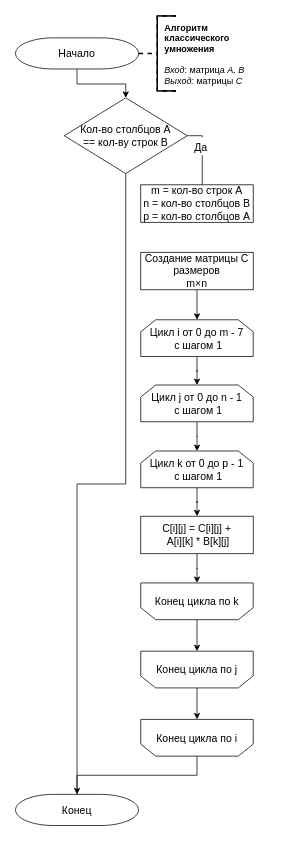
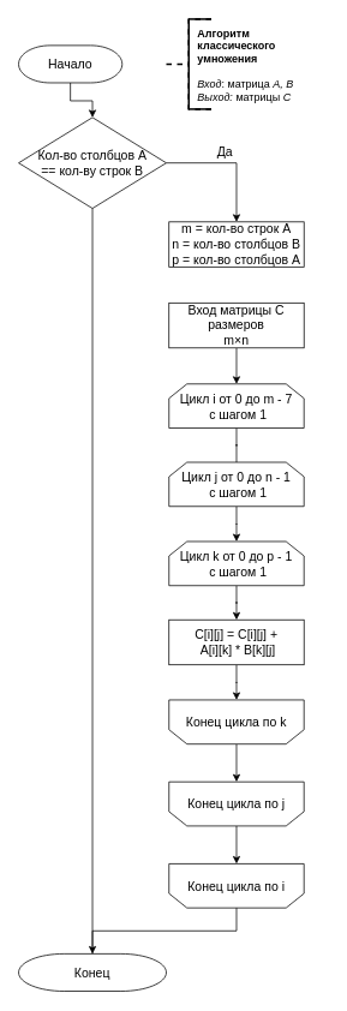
- <mxCell id="8" value="&lt;font style=&quot;font-size: 14px;&quot;&gt;Начало&lt;/font&gt;" style="strokeWidth=1;html=1;shape=mxgraph.flowchart.terminator;whiteSpace=wrap;" parent="1" vertex="1"><mxGeometry x="20" y="50" width="164" height="41.5" as="geometry" /></mxCell>
+ <mxCell id="8" value="&lt;font style=&quot;font-size: 14px;&quot;&gt;Начало&lt;/font&gt;" style="strokeWidth=1;html=1;shape=mxgraph.flowchart.terminator;whiteSpace=wrap;" parent="1" vertex="1"><mxGeometry x="20" y="50" width="115" height="41.5" as="geometry" /></mxCell>
- <mxCell id="6" value="&lt;font style=&quot;font-size: 14px;&quot;&gt;Кол-во столбцов A &lt;br&gt;== кол-ву строк B&lt;/font&gt;" style="strokeWidth=1;html=1;shape=mxgraph.flowchart.decision;whiteSpace=wrap;rounded=0;fontSize=11;" parent="1" vertex="1"><mxGeometry x="85" y="130" width="164" height="101" as="geometry" /></mxCell>
+ <mxCell id="6" value="&lt;font style=&quot;font-size: 14px;&quot;&gt;Кол-во столбцов A &lt;br&gt;== кол-ву строк B&lt;/font&gt;" style="strokeWidth=1;html=1;shape=mxgraph.flowchart.decision;whiteSpace=wrap;rounded=0;fontSize=11;" parent="1" vertex="1"><mxGeometry x="20" y="130" width="164" height="101" as="geometry" /></mxCell>
- <mxCell id="12" value="&lt;font style=&quot;font-size: 14px;&quot;&gt;Создание матрицы С размеров &lt;br&gt;m×n&lt;br&gt;&lt;/font&gt;" style="rounded=0;whiteSpace=wrap;html=1;absoluteArcSize=1;arcSize=14;strokeWidth=1;" parent="1" vertex="1"><mxGeometry x="187" y="336" width="150" height="50" as="geometry" /></mxCell>
+ <mxCell id="12" value="&lt;font style=&quot;font-size: 14px;&quot;&gt;Вход матрицы С размеров &lt;br&gt;m×n&lt;br&gt;&lt;/font&gt;" style="rounded=0;whiteSpace=wrap;html=1;absoluteArcSize=1;arcSize=14;strokeWidth=1;" parent="1" vertex="1"><mxGeometry x="187" y="336" width="150" height="50" as="geometry" /></mxCell>
- <mxCell id="9" value="" style="edgeStyle=orthogonalEdgeStyle;rounded=0;hachureGap=4;orthogonalLoop=1;jettySize=auto;html=1;fontFamily=Architects Daughter;fontSource=https%3A%2F%2Ffonts.googleapis.com%2Fcss%3Ffamily%3DArchitects%2BDaughter;fontSize=16;" parent="1" source="10" target="15" edge="1"><mxGeometry relative="1" as="geometry" /></mxCell>
+ <mxCell id="9" value="" style="edgeStyle=orthogonalEdgeStyle;rounded=0;hachureGap=4;orthogonalLoop=1;jettySize=auto;html=1;fontFamily=Architects Daughter;fontSource=https%3A%2F%2Ffonts.googleapis.com%2Fcss%3Ffamily%3DArchitects%2BDaughter;fontSize=16;endArrow=none;" parent="1" source="10" target="15" edge="1"><mxGeometry relative="1" as="geometry" /></mxCell>
